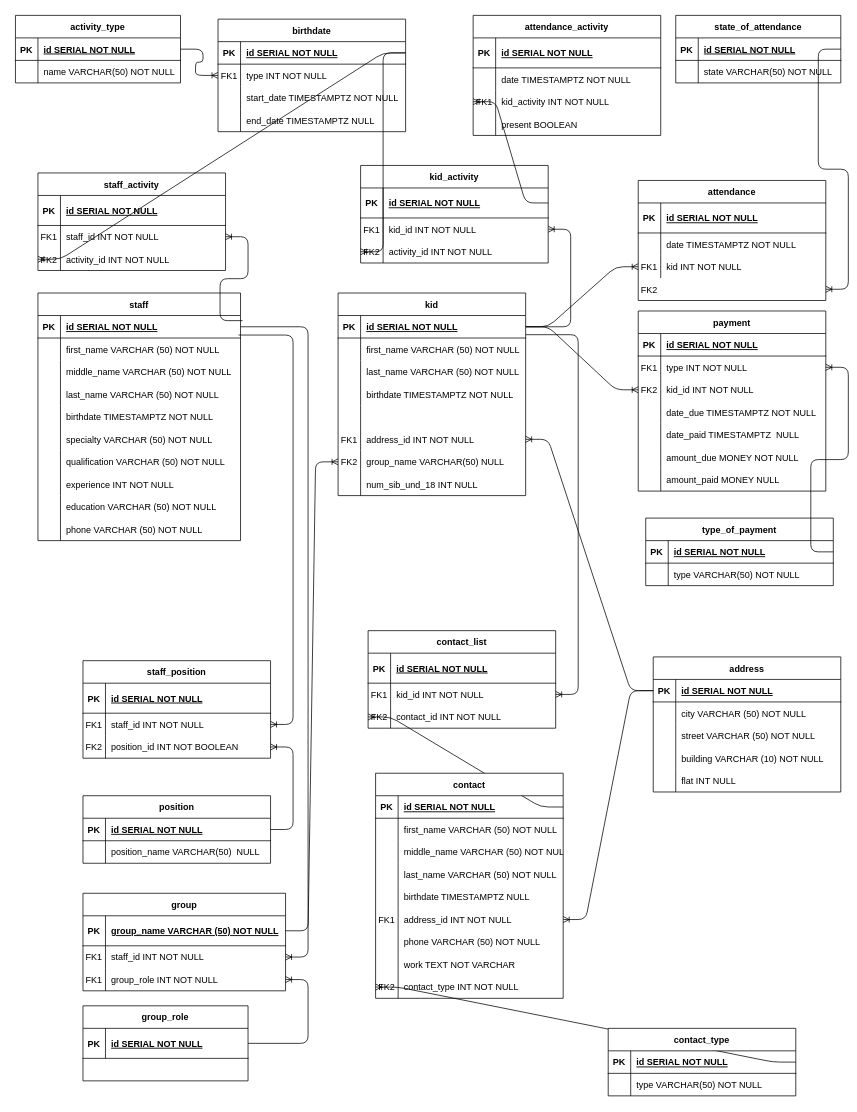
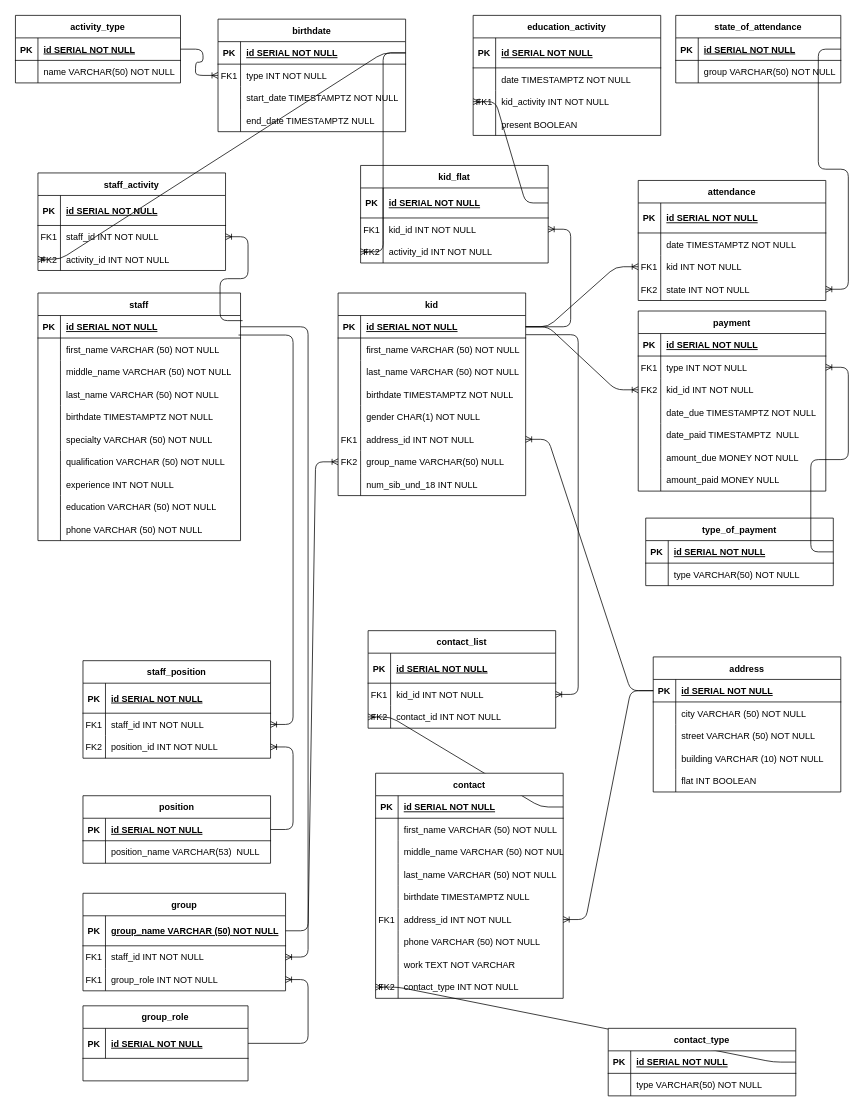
- <mxCell id="25" value="attendance_activity" style="shape=table;startSize=30;container=1;collapsible=1;childLayout=tableLayout;fixedRows=1;rowLines=0;fontStyle=1;align=center;resizeLast=1;" parent="1" vertex="1"><mxGeometry x="630" y="20" width="250" height="160" as="geometry" /></mxCell>
+ <mxCell id="25" value="education_activity" style="shape=table;startSize=30;container=1;collapsible=1;childLayout=tableLayout;fixedRows=1;rowLines=0;fontStyle=1;align=center;resizeLast=1;" parent="1" vertex="1"><mxGeometry x="630" y="20" width="250" height="160" as="geometry" /></mxCell>
- <mxCell id="44" value="state VARCHAR(50) NOT NULL" style="shape=partialRectangle;overflow=hidden;connectable=0;fillColor=none;top=0;left=0;bottom=0;right=0;align=left;spacingLeft=6;" parent="42" vertex="1"><mxGeometry x="30" width="190" height="30" as="geometry" /></mxCell>
+ <mxCell id="44" value="group VARCHAR(50) NOT NULL" style="shape=partialRectangle;overflow=hidden;connectable=0;fillColor=none;top=0;left=0;bottom=0;right=0;align=left;spacingLeft=6;" parent="42" vertex="1"><mxGeometry x="30" width="190" height="30" as="geometry" /></mxCell>
- <mxCell id="2" value="kid_activity" style="shape=table;startSize=30;container=1;collapsible=1;childLayout=tableLayout;fixedRows=1;rowLines=0;fontStyle=1;align=center;resizeLast=1;" parent="1" vertex="1"><mxGeometry x="480" y="220" width="250" height="130" as="geometry" /></mxCell>
+ <mxCell id="2" value="kid_flat" style="shape=table;startSize=30;container=1;collapsible=1;childLayout=tableLayout;fixedRows=1;rowLines=0;fontStyle=1;align=center;resizeLast=1;" parent="1" vertex="1"><mxGeometry x="480" y="220" width="250" height="130" as="geometry" /></mxCell>
+ <mxCell id="74" value="state INT NOT NULL" style="shape=partialRectangle;overflow=hidden;connectable=0;fillColor=none;top=0;left=0;bottom=0;right=0;align=left;spacingLeft=6;" parent="72" vertex="1"><mxGeometry x="30" width="220" height="30" as="geometry" /></mxCell>
+ <mxCell id="90" value="gender CHAR(1) NOT NULL" style="shape=partialRectangle;overflow=hidden;connectable=0;fillColor=none;top=0;left=0;bottom=0;right=0;align=left;spacingLeft=6;" parent="88" vertex="1"><mxGeometry x="30" width="220" height="30" as="geometry" /></mxCell>
- <mxCell id="228" value="position_id INT NOT BOOLEAN" style="shape=partialRectangle;overflow=hidden;connectable=0;fillColor=none;top=0;left=0;bottom=0;right=0;align=left;spacingLeft=6;" parent="226" vertex="1"><mxGeometry x="30" width="220" height="30" as="geometry" /></mxCell>
+ <mxCell id="228" value="position_id INT NOT NULL" style="shape=partialRectangle;overflow=hidden;connectable=0;fillColor=none;top=0;left=0;bottom=0;right=0;align=left;spacingLeft=6;" parent="226" vertex="1"><mxGeometry x="30" width="220" height="30" as="geometry" /></mxCell>
- <mxCell id="189" value="flat INT NULL" style="shape=partialRectangle;overflow=hidden;connectable=0;fillColor=none;top=0;left=0;bottom=0;right=0;align=left;spacingLeft=6;" parent="187" vertex="1"><mxGeometry x="30" width="220" height="30" as="geometry" /></mxCell>
+ <mxCell id="189" value="flat INT BOOLEAN" style="shape=partialRectangle;overflow=hidden;connectable=0;fillColor=none;top=0;left=0;bottom=0;right=0;align=left;spacingLeft=6;" parent="187" vertex="1"><mxGeometry x="30" width="220" height="30" as="geometry" /></mxCell>
- <mxCell id="218" value="position_name VARCHAR(50)  NULL" style="shape=partialRectangle;overflow=hidden;connectable=0;fillColor=none;top=0;left=0;bottom=0;right=0;align=left;spacingLeft=6;" parent="216" vertex="1"><mxGeometry x="30" width="220" height="30" as="geometry" /></mxCell>
+ <mxCell id="218" value="position_name VARCHAR(53)  NULL" style="shape=partialRectangle;overflow=hidden;connectable=0;fillColor=none;top=0;left=0;bottom=0;right=0;align=left;spacingLeft=6;" parent="216" vertex="1"><mxGeometry x="30" width="220" height="30" as="geometry" /></mxCell>
